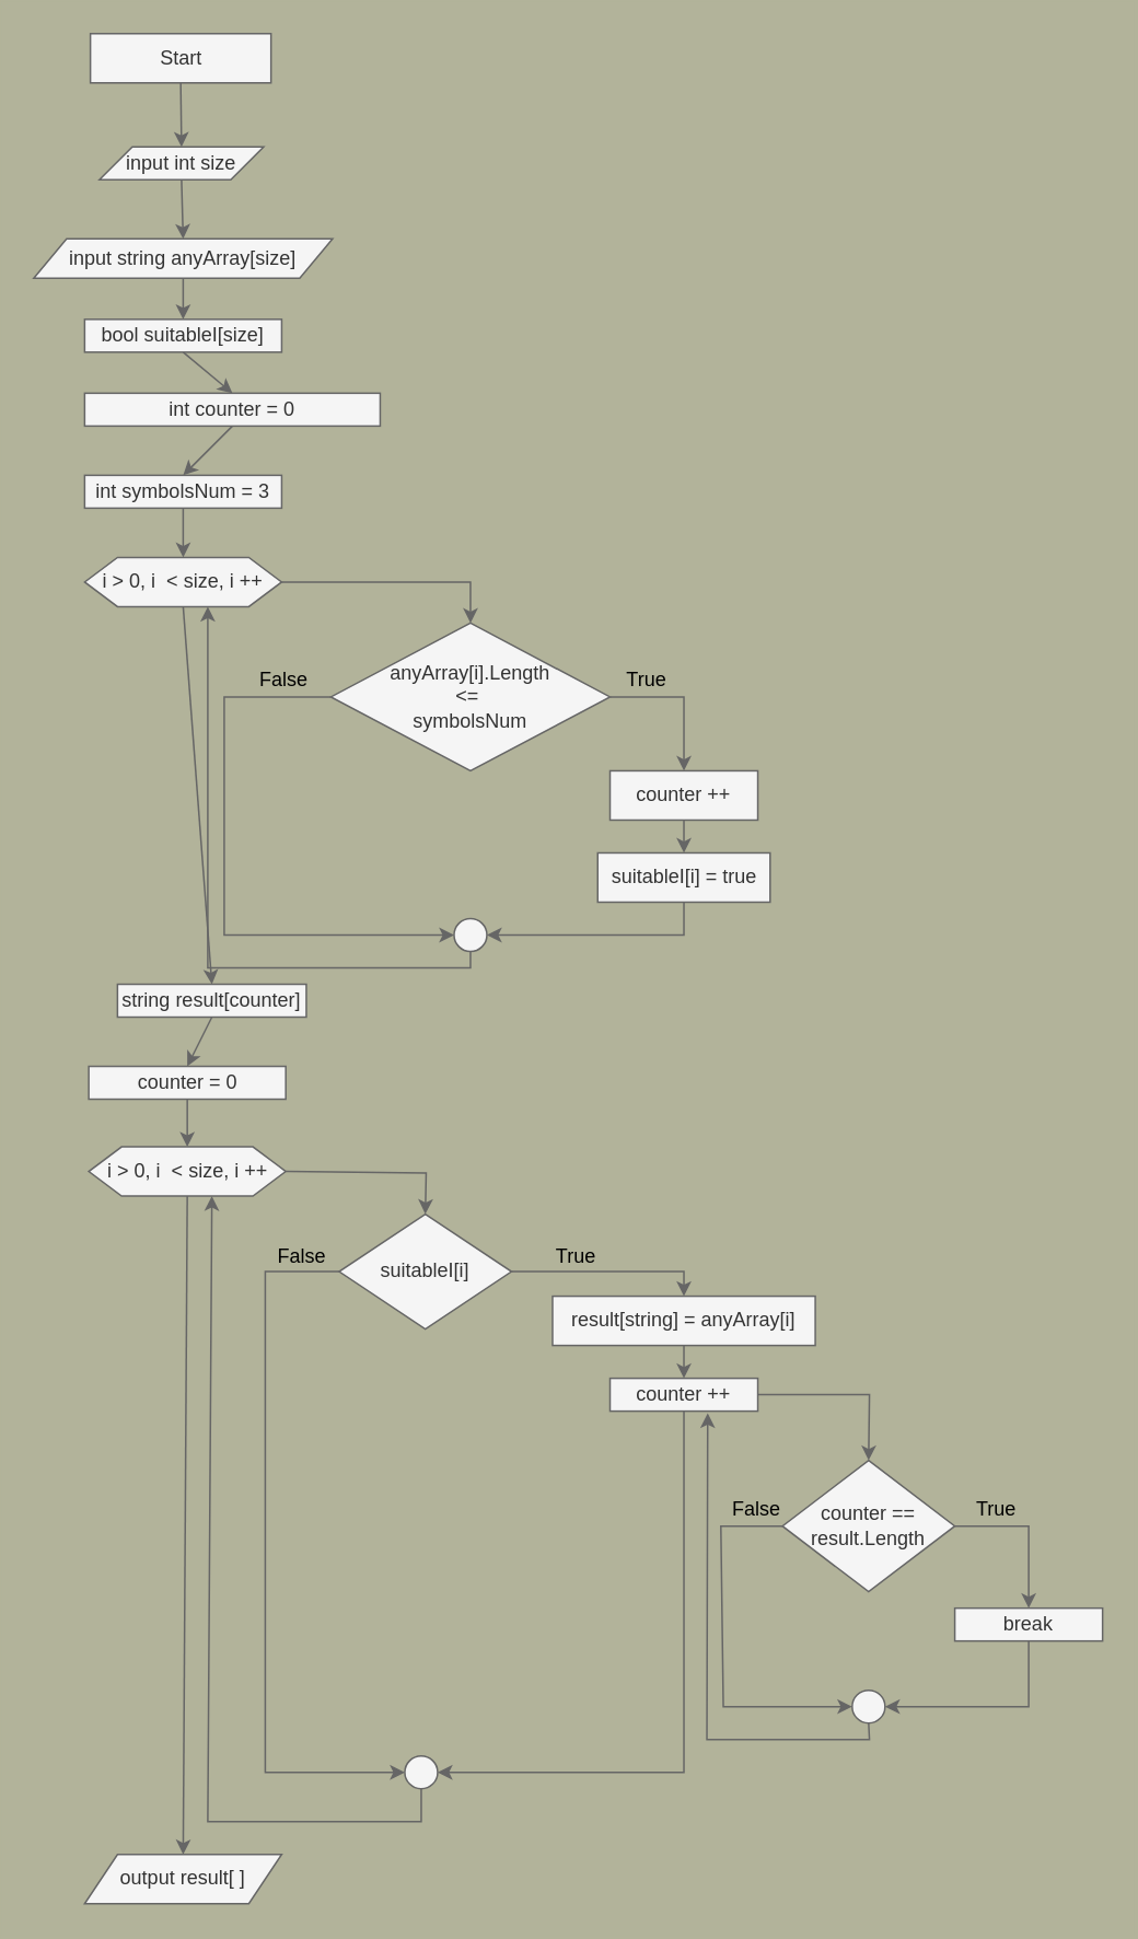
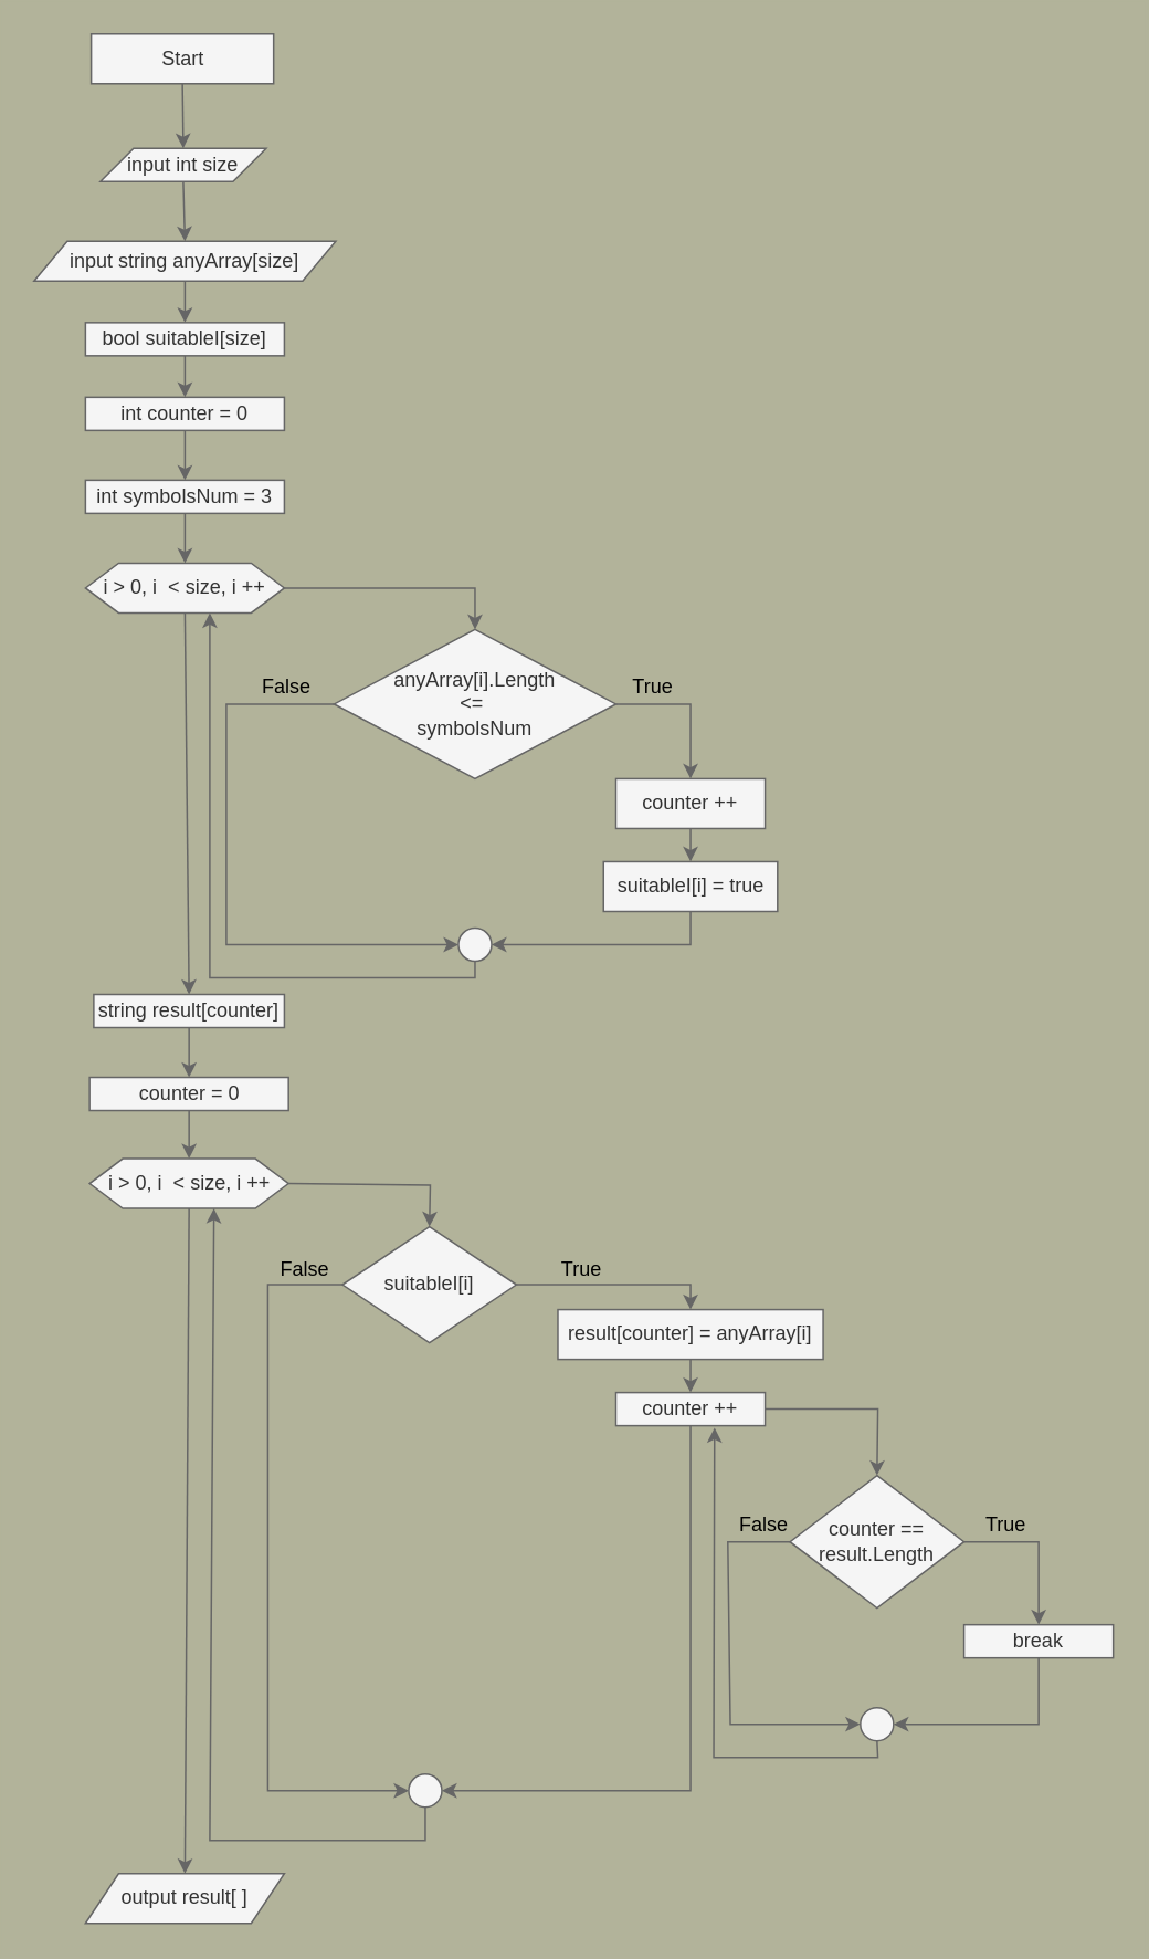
- <mxCell id="9" value="int counter = 0" style="rounded=0;whiteSpace=wrap;html=1;fillColor=#f5f5f5;strokeColor=#666666;fontColor=#333333;" vertex="1" parent="1"><mxGeometry x="51" y="239" width="180" height="20" as="geometry" /></mxCell>
+ <mxCell id="9" value="int counter = 0" style="rounded=0;whiteSpace=wrap;html=1;fillColor=#f5f5f5;strokeColor=#666666;fontColor=#333333;" vertex="1" parent="1"><mxGeometry x="51" y="239" width="120" height="20" as="geometry" /></mxCell>
- <mxCell id="26" value="string result[counter]" style="rounded=0;whiteSpace=wrap;html=1;fillColor=#f5f5f5;strokeColor=#666666;fontColor=#333333;" vertex="1" parent="1"><mxGeometry x="71" y="599" width="115" height="20" as="geometry" /></mxCell>
+ <mxCell id="26" value="string result[counter]" style="rounded=0;whiteSpace=wrap;html=1;fillColor=#f5f5f5;strokeColor=#666666;fontColor=#333333;" vertex="1" parent="1"><mxGeometry x="56" y="599" width="115" height="20" as="geometry" /></mxCell>
- <mxCell id="38" value="result[string] = anyArray[i]" style="rounded=0;whiteSpace=wrap;html=1;fillColor=#f5f5f5;strokeColor=#666666;fontColor=#333333;" vertex="1" parent="1"><mxGeometry x="336" y="789" width="160" height="30" as="geometry" /></mxCell>
+ <mxCell id="38" value="result[counter] = anyArray[i]" style="rounded=0;whiteSpace=wrap;html=1;fillColor=#f5f5f5;strokeColor=#666666;fontColor=#333333;" vertex="1" parent="1"><mxGeometry x="336" y="789" width="160" height="30" as="geometry" /></mxCell>
